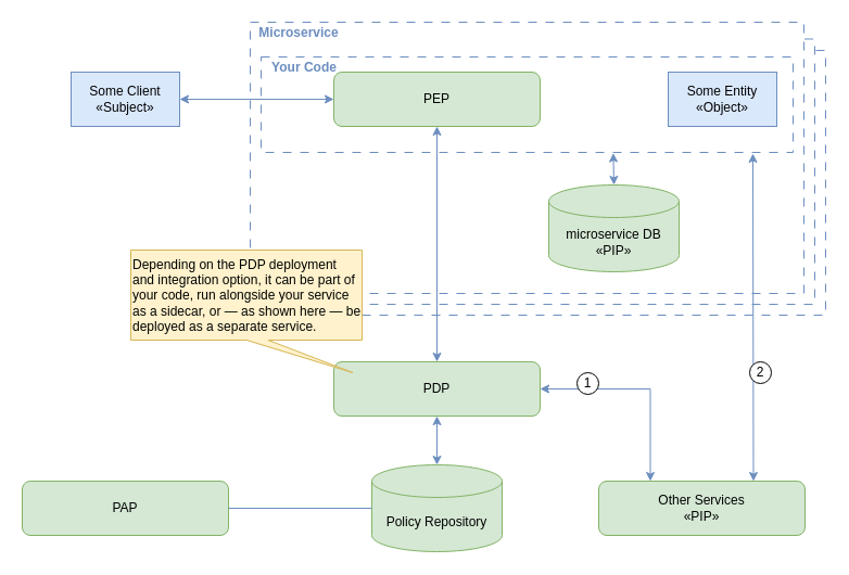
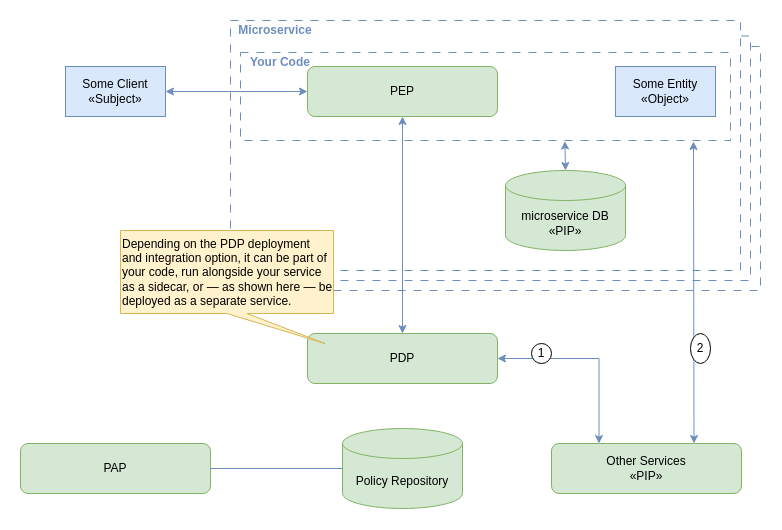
- <mxCell id="22" value="2" style="ellipse;whiteSpace=wrap;html=1;aspect=fixed;" parent="1" vertex="1"><mxGeometry x="690" y="333" width="20" height="20" as="geometry" /></mxCell>
+ <mxCell id="22" value="2" style="ellipse;whiteSpace=wrap;html=1;aspect=fixed;" parent="1" vertex="1"><mxGeometry x="690" y="333" width="20" height="30" as="geometry" /></mxCell>
- <mxCell id="20" style="edgeStyle=orthogonalEdgeStyle;rounded=0;orthogonalLoop=1;jettySize=auto;html=1;entryX=0.5;entryY=0;entryDx=0;entryDy=0;entryPerimeter=0;startArrow=classic;startFill=1;fillColor=#dae8fc;strokeColor=#6c8ebf;" parent="1" source="11" target="13" edge="1"><mxGeometry relative="1" as="geometry" /></mxCell>
